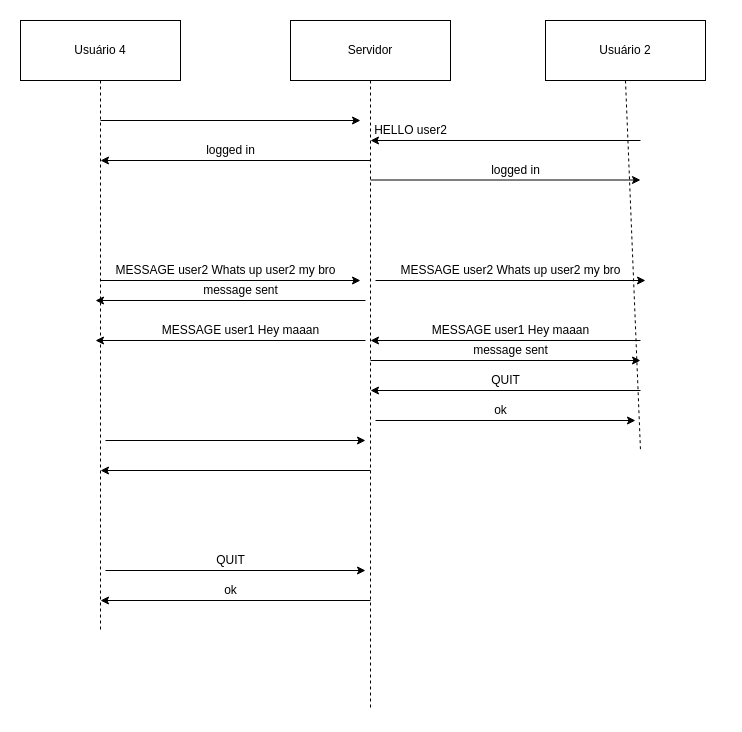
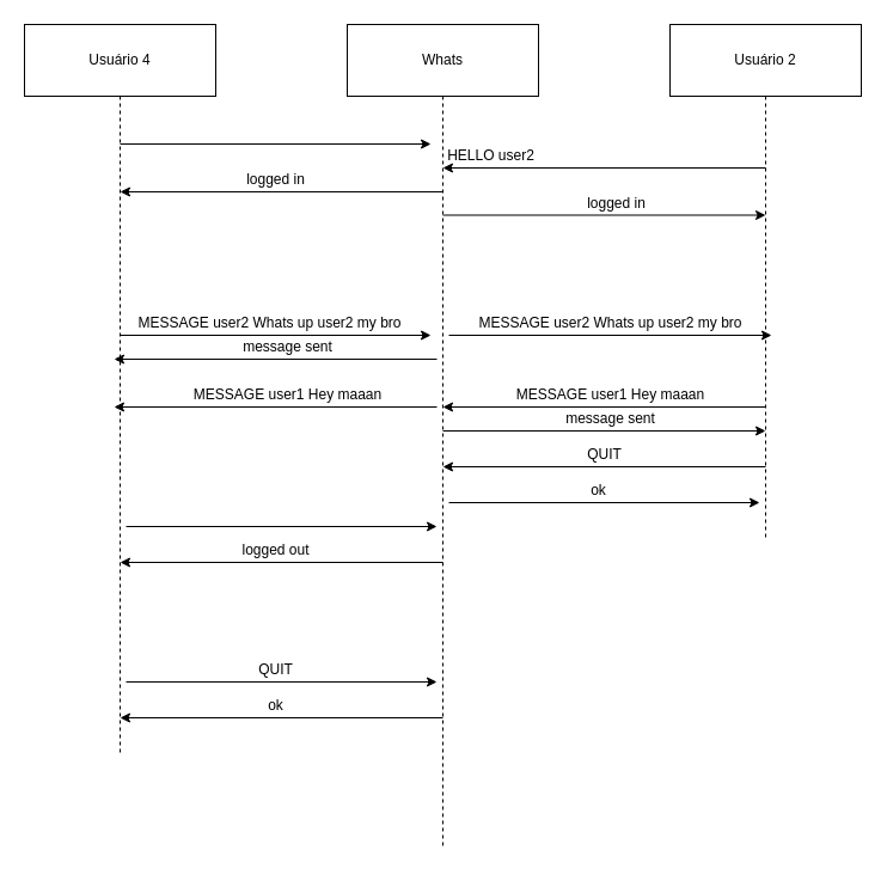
- <mxCell id="4" value="Servidor" style="shape=rect;html=1;whiteSpace=wrap;align=center;" vertex="1" parent="1"><mxGeometry x="290" y="20" width="160" height="60" as="geometry" /></mxCell>
+ <mxCell id="4" value="Whats" style="shape=rect;html=1;whiteSpace=wrap;align=center;" vertex="1" parent="1"><mxGeometry x="290" y="20" width="160" height="60" as="geometry" /></mxCell>
- <mxCell id="6" value="Usuário 2" style="shape=rect;html=1;whiteSpace=wrap;align=center;" vertex="1" parent="1"><mxGeometry x="545" y="20" width="160" height="60" as="geometry" /></mxCell>
+ <mxCell id="6" value="Usuário 2" style="shape=rect;html=1;whiteSpace=wrap;align=center;" vertex="1" parent="1"><mxGeometry x="560" y="20" width="160" height="60" as="geometry" /></mxCell>
+ <mxCell id="29" value="logged out" style="text;html=1;align=center;verticalAlign=middle;resizable=0;points=[];autosize=1;strokeColor=none;" vertex="1" parent="1"><mxGeometry x="195" y="450" width="70" height="20" as="geometry" /></mxCell>
